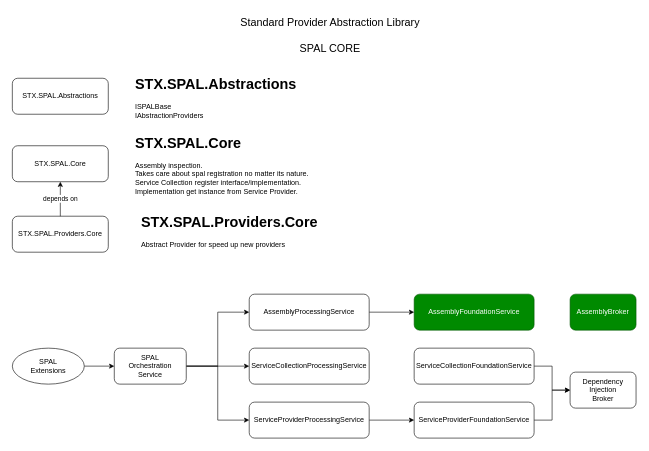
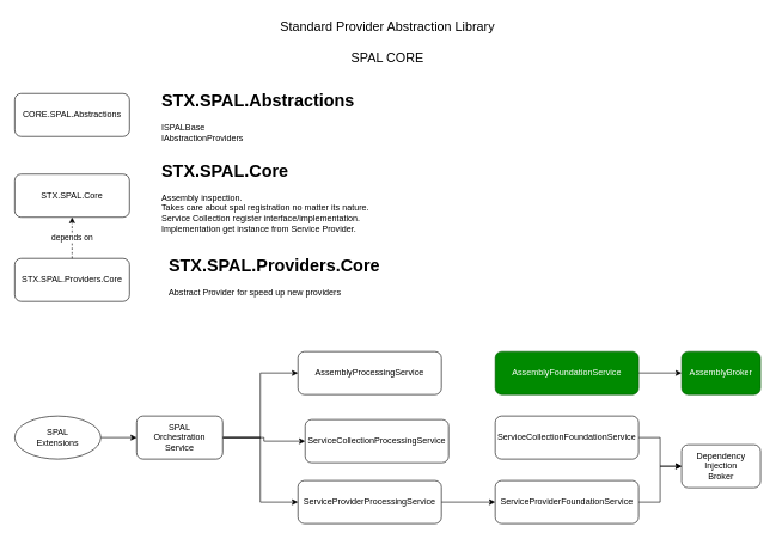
- <mxCell id="9" value="Standard Provider Abstraction Library&lt;div style=&quot;font-size: 18px;&quot;&gt;&lt;br style=&quot;font-size: 18px;&quot;&gt;&lt;/div&gt;&lt;div style=&quot;font-size: 18px;&quot;&gt;SPAL CORE&lt;/div&gt;" style="text;html=1;align=center;verticalAlign=middle;whiteSpace=wrap;rounded=0;fontSize=18;" vertex="1" parent="1"><mxGeometry x="385" y="20" width="330" height="80" as="geometry" /></mxCell>
+ <mxCell id="9" value="Standard Provider Abstraction Library&lt;div style=&quot;font-size: 18px;&quot;&gt;&lt;br style=&quot;font-size: 18px;&quot;&gt;&lt;/div&gt;&lt;div style=&quot;font-size: 18px;&quot;&gt;SPAL CORE&lt;/div&gt;" style="text;html=1;align=center;verticalAlign=middle;whiteSpace=wrap;rounded=0;fontSize=18;" vertex="1" parent="1"><mxGeometry x="375" y="20" width="330" height="80" as="geometry" /></mxCell>
- <mxCell id="3" value="STX.SPAL.Abstractions" style="rounded=1;whiteSpace=wrap;html=1;" parent="1" vertex="1"><mxGeometry x="20" y="130" width="160" height="60" as="geometry" /></mxCell>
+ <mxCell id="3" value="CORE.SPAL.Abstractions" style="rounded=1;whiteSpace=wrap;html=1;" parent="1" vertex="1"><mxGeometry x="20" y="130" width="160" height="60" as="geometry" /></mxCell>
- <mxCell id="5" value="depends on" style="edgeStyle=none;rounded=0;orthogonalLoop=1;jettySize=auto;html=1;exitX=0.5;exitY=0;exitDx=0;exitDy=0;entryX=0.5;entryY=1;entryDx=0;entryDy=0;" parent="1" source="4" target="2" edge="1"><mxGeometry relative="1" as="geometry"><mxPoint x="130" y="250" as="sourcePoint" /><mxPoint x="120" y="300" as="targetPoint" /></mxGeometry></mxCell>
+ <mxCell id="5" value="depends on" style="edgeStyle=none;rounded=0;orthogonalLoop=1;jettySize=auto;html=1;exitX=0.5;exitY=0;exitDx=0;exitDy=0;entryX=0.5;entryY=1;entryDx=0;entryDy=0;dashed=1;" parent="1" source="4" target="2" edge="1"><mxGeometry relative="1" as="geometry"><mxPoint x="130" y="250" as="sourcePoint" /><mxPoint x="120" y="300" as="targetPoint" /></mxGeometry></mxCell>
- <mxCell id="20" style="edgeStyle=orthogonalEdgeStyle;rounded=0;orthogonalLoop=1;jettySize=auto;html=1;entryX=0;entryY=0.5;entryDx=0;entryDy=0;" edge="1" parent="1" source="21" target="18"><mxGeometry relative="1" as="geometry" /></mxCell>
+ <mxCell id="17" style="edgeStyle=orthogonalEdgeStyle;rounded=0;orthogonalLoop=1;jettySize=auto;html=1;entryX=0;entryY=0.5;entryDx=0;entryDy=0;" edge="1" parent="1" source="18" target="19"><mxGeometry relative="1" as="geometry" /></mxCell>
- <mxCell id="16" value="ServiceCollectionProcessingService" style="rounded=1;whiteSpace=wrap;html=1;" vertex="1" parent="1"><mxGeometry x="415" y="580" width="200" height="60" as="geometry" /></mxCell>
+ <mxCell id="16" value="ServiceCollectionProcessingService" style="rounded=1;whiteSpace=wrap;html=1;" vertex="1" parent="1"><mxGeometry x="425" y="585" width="200" height="60" as="geometry" /></mxCell>
